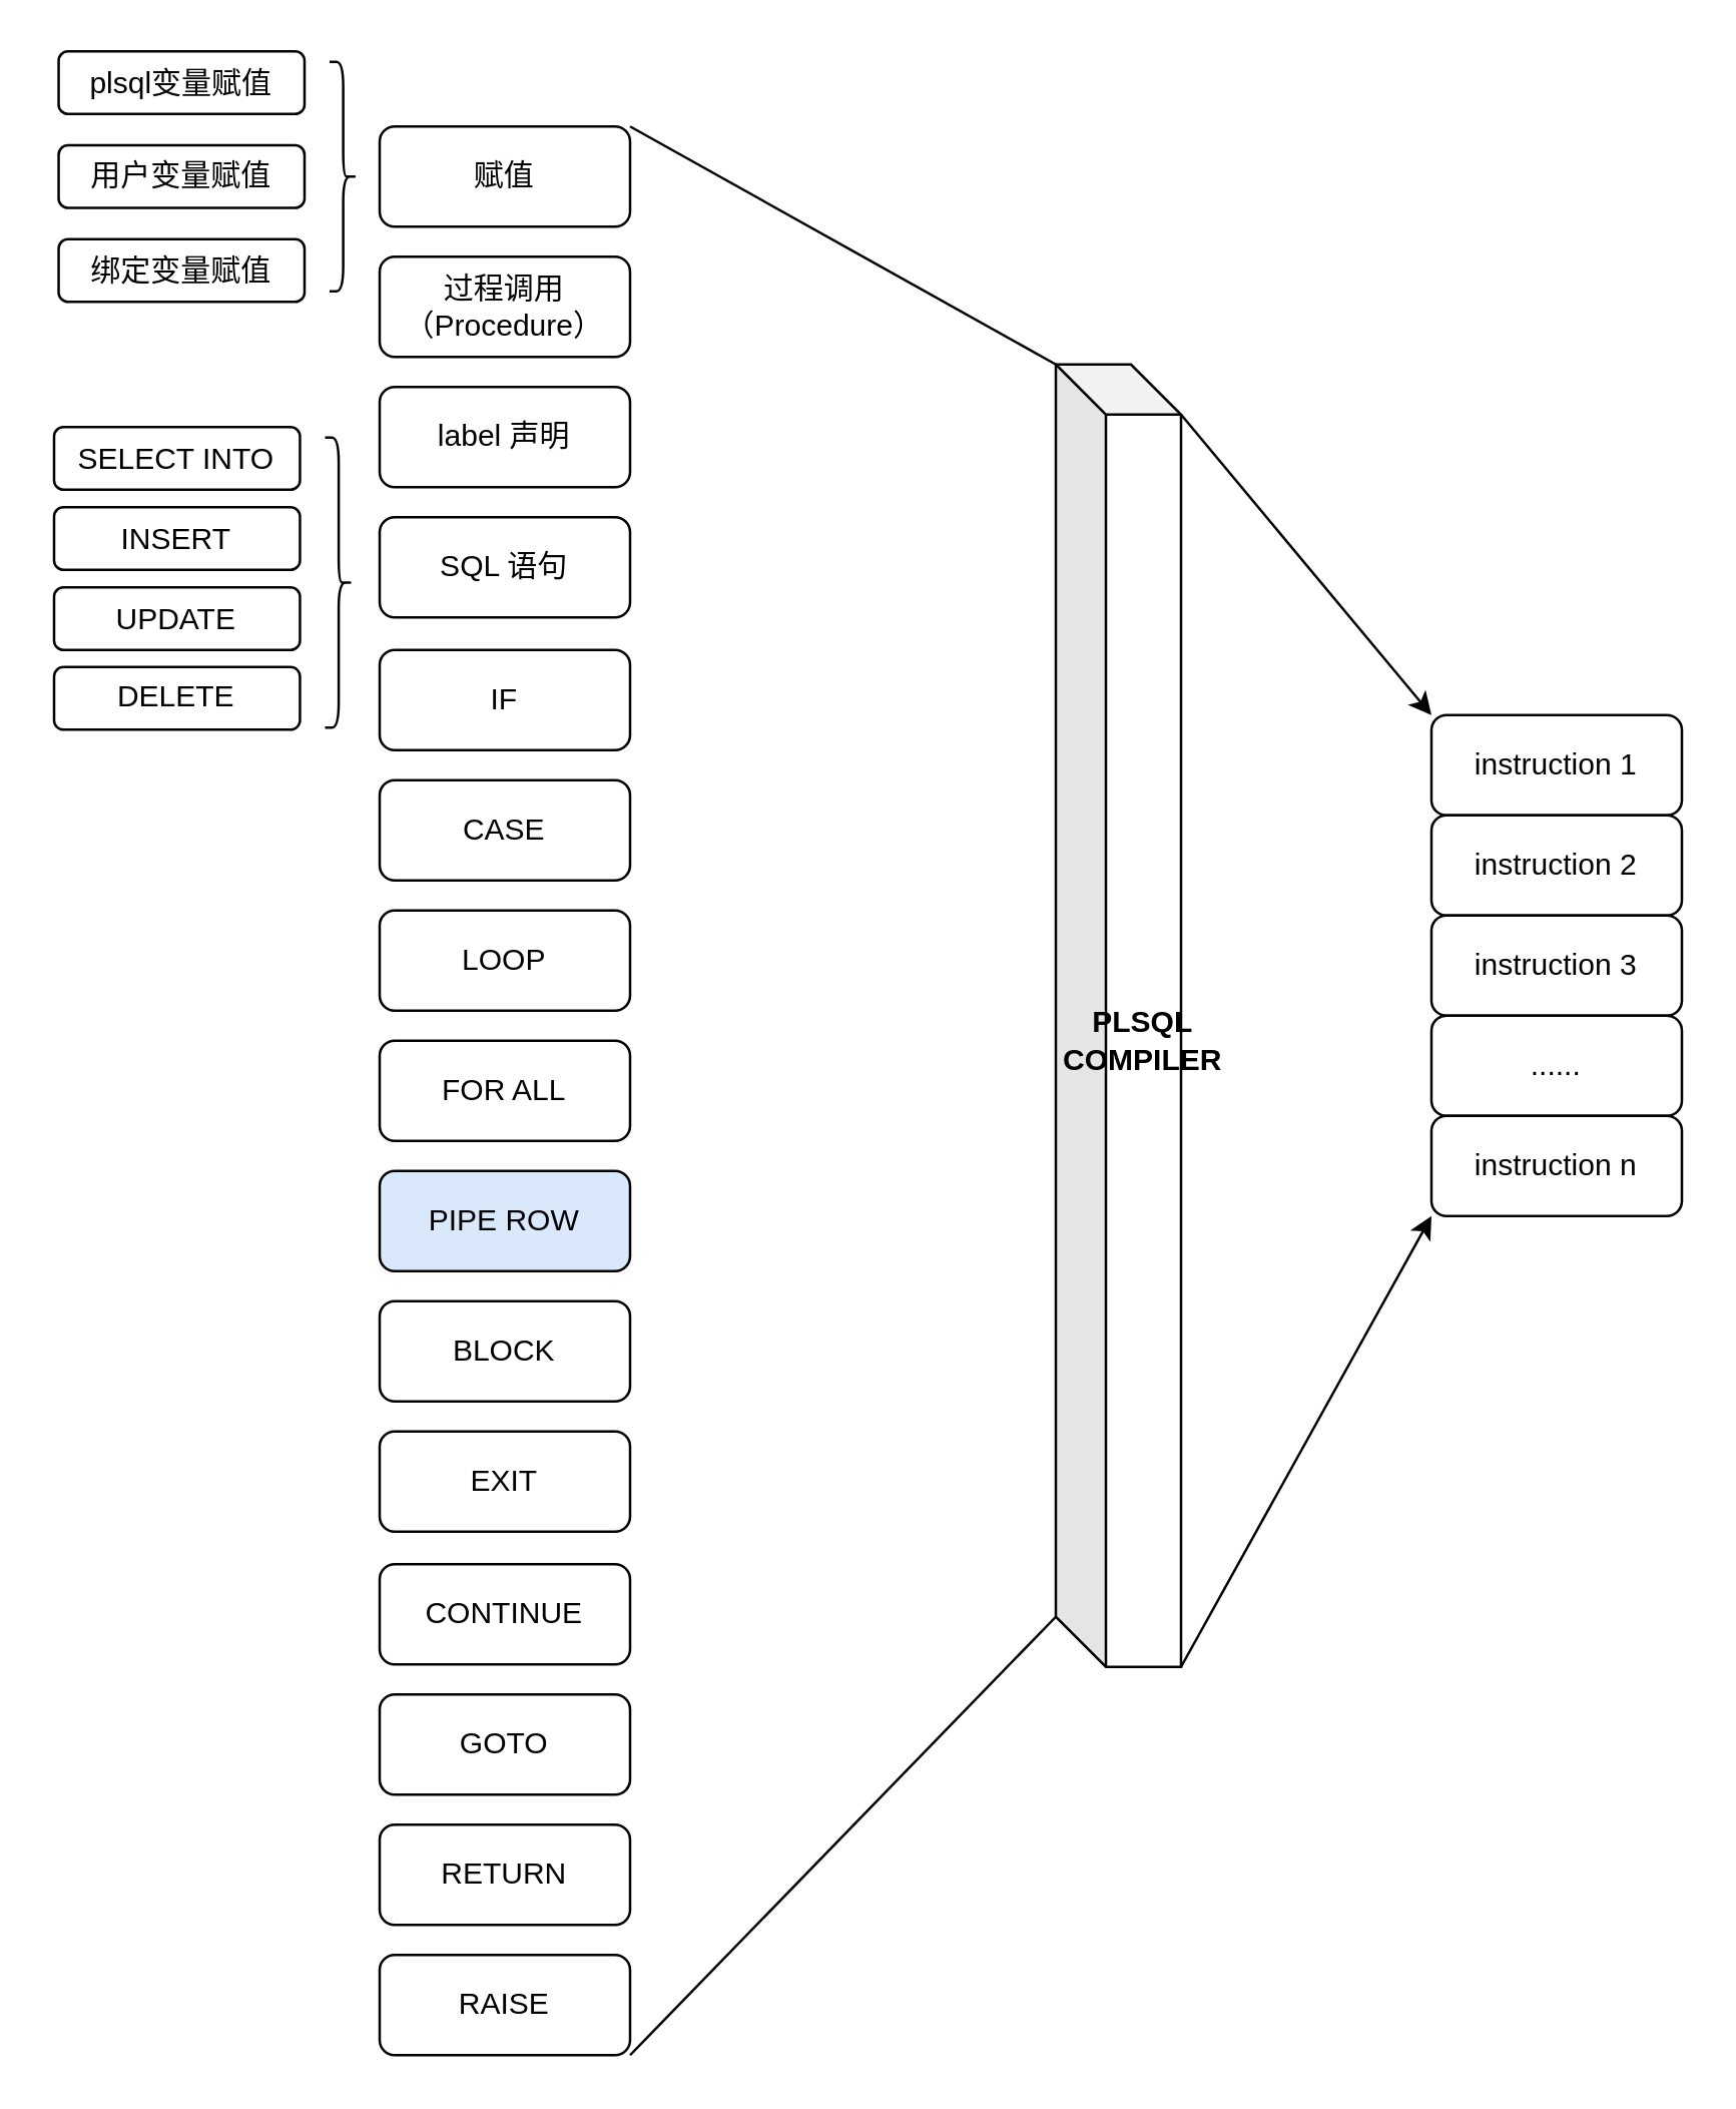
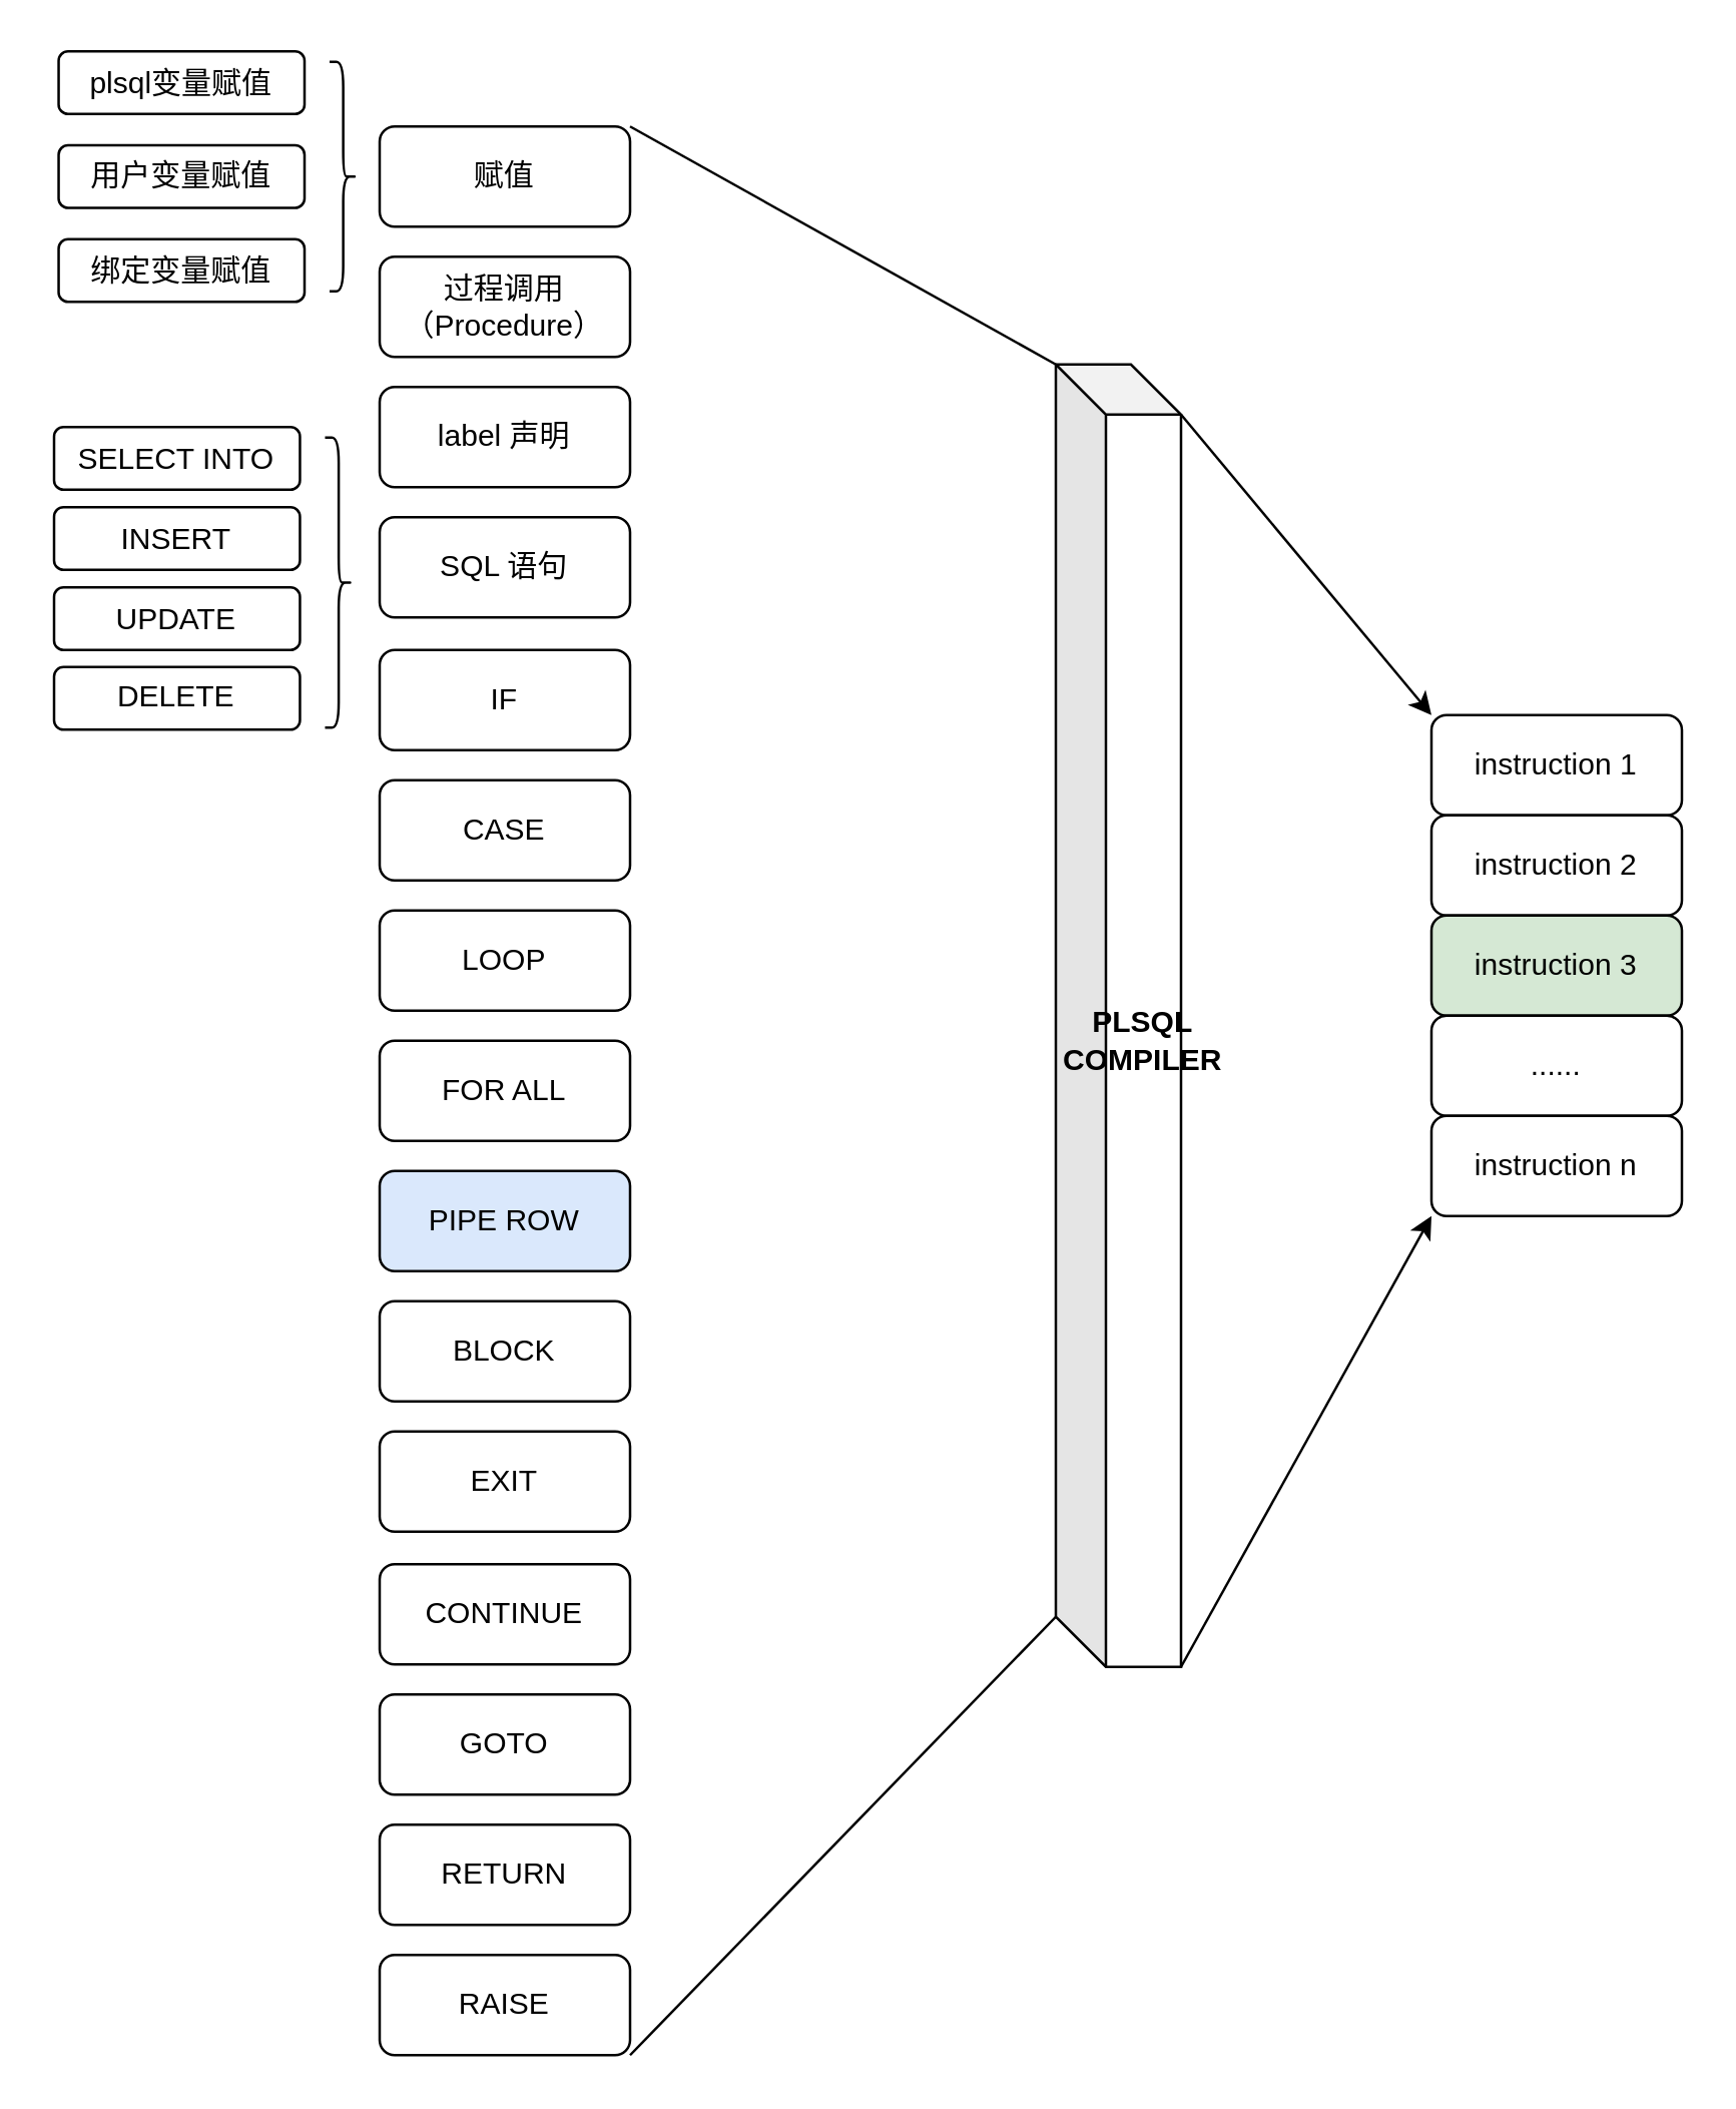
- <mxCell id="29" value="instruction 3" style="rounded=1;whiteSpace=wrap;html=1;" parent="1" vertex="1"><mxGeometry x="571" y="365" width="100" height="40" as="geometry" /></mxCell>
+ <mxCell id="29" value="instruction 3" style="rounded=1;whiteSpace=wrap;html=1;fillColor=#d5e8d4;" parent="1" vertex="1"><mxGeometry x="571" y="365" width="100" height="40" as="geometry" /></mxCell>
